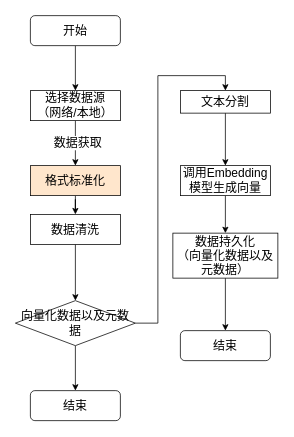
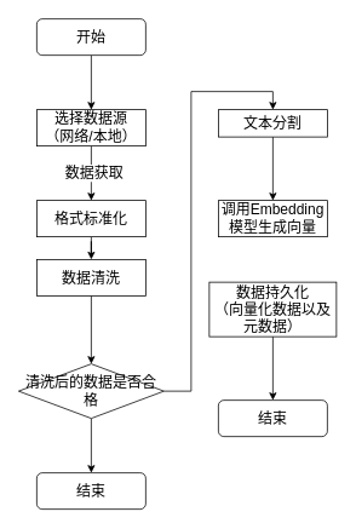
- <mxCell id="8" value="格式标准化" style="rounded=0;whiteSpace=wrap;html=1;fontSize=16;fillColor=#ffe6cc;" vertex="1" parent="1"><mxGeometry x="40" y="220" width="120" height="40" as="geometry" /></mxCell>
+ <mxCell id="8" value="格式标准化" style="rounded=0;whiteSpace=wrap;html=1;fontSize=16;" vertex="1" parent="1"><mxGeometry x="40" y="220" width="120" height="40" as="geometry" /></mxCell>
- <mxCell id="17" style="edgeStyle=orthogonalEdgeStyle;rounded=0;orthogonalLoop=1;jettySize=auto;html=1;entryX=0.5;entryY=0;entryDx=0;entryDy=0;fontSize=16;" edge="1" parent="1" source="18" target="20"><mxGeometry relative="1" as="geometry" /></mxCell>
- <mxCell id="13" value="向量化数据以及元数据" style="rhombus;whiteSpace=wrap;html=1;fontSize=16;" vertex="1" parent="1"><mxGeometry x="20" y="400" width="160" height="60" as="geometry" /></mxCell>
+ <mxCell id="13" value="清洗后的数据是否合格" style="rhombus;whiteSpace=wrap;html=1;fontSize=16;" vertex="1" parent="1"><mxGeometry x="20" y="400" width="160" height="60" as="geometry" /></mxCell>
